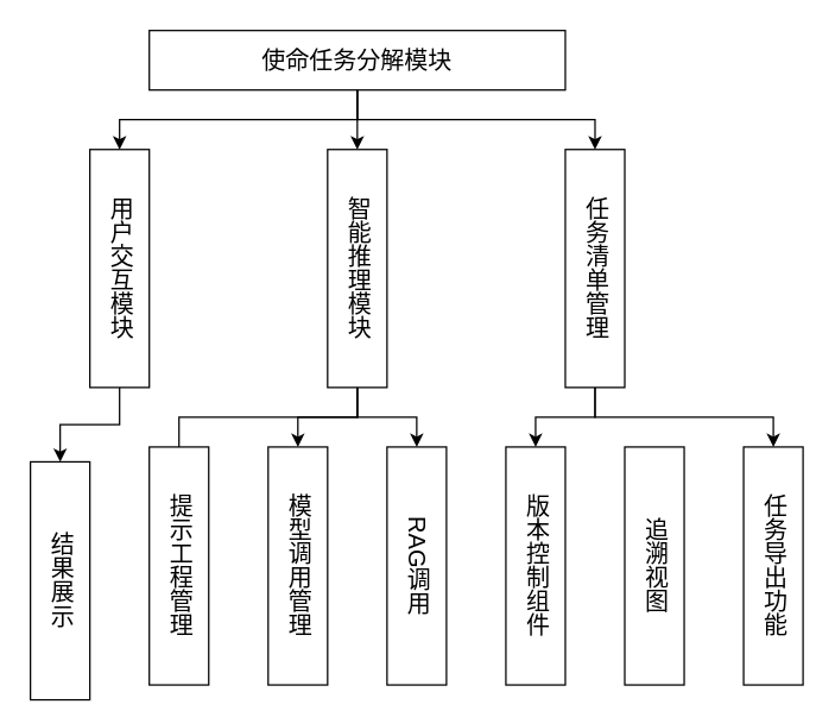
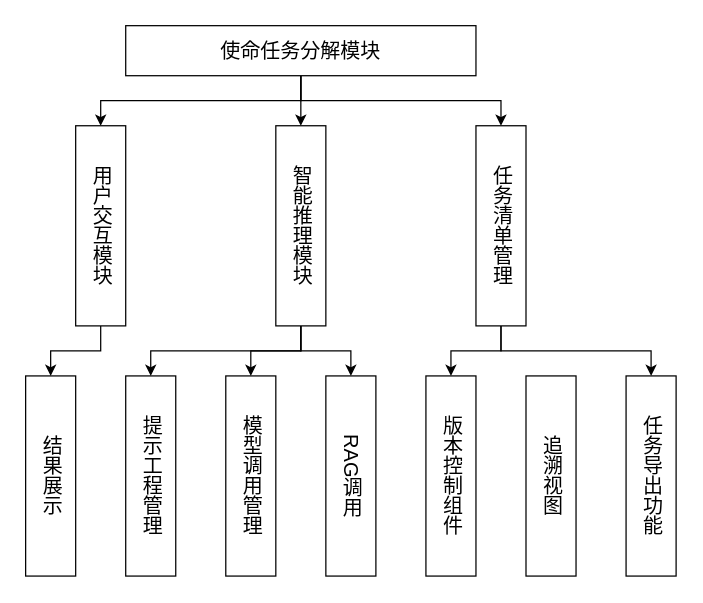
- <mxCell id="8" style="edgeStyle=orthogonalEdgeStyle;rounded=0;orthogonalLoop=1;jettySize=auto;html=1;endArrow=none;" parent="1" source="11" target="16" edge="1"><mxGeometry relative="1" as="geometry"><Array as="points"><mxPoint x="240" y="280" /><mxPoint x="120" y="280" /></Array></mxGeometry></mxCell>
+ <mxCell id="8" style="edgeStyle=orthogonalEdgeStyle;rounded=0;orthogonalLoop=1;jettySize=auto;html=1;" parent="1" source="11" target="16" edge="1"><mxGeometry relative="1" as="geometry"><Array as="points"><mxPoint x="240" y="280" /><mxPoint x="120" y="280" /></Array></mxGeometry></mxCell>
- <mxCell id="15" value="结果展示" style="rounded=0;whiteSpace=wrap;html=1;textDirection=vertical-lr;fontSize=16;" parent="1" vertex="1"><mxGeometry x="20" y="310" width="40" height="160" as="geometry" /></mxCell>
+ <mxCell id="15" value="结果展示" style="rounded=0;whiteSpace=wrap;html=1;textDirection=vertical-lr;fontSize=16;" parent="1" vertex="1"><mxGeometry x="20" y="300" width="40" height="160" as="geometry" /></mxCell>
